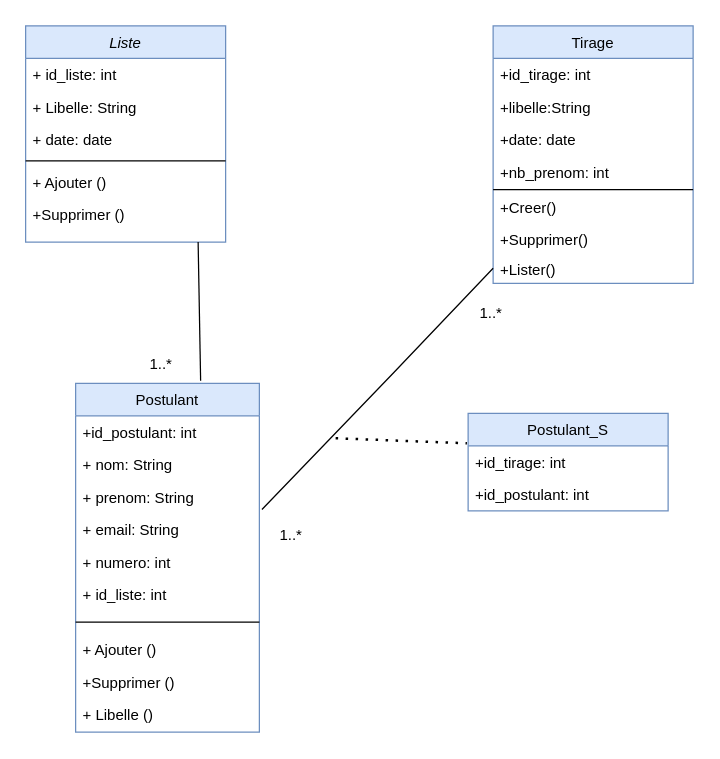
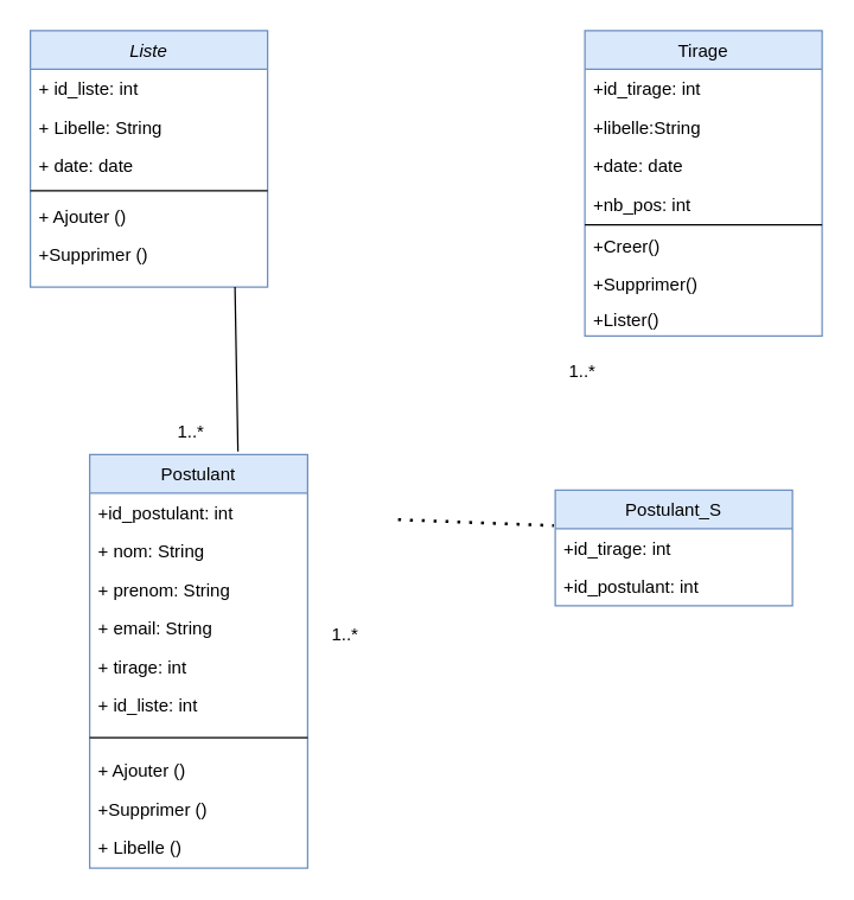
- <mxCell id="24" value="+nb_prenom: int" style="text;align=left;verticalAlign=top;spacingLeft=4;spacingRight=4;overflow=hidden;rotatable=0;points=[[0,0.5],[1,0.5]];portConstraint=eastwest;" vertex="1" parent="20"><mxGeometry y="104" width="160" height="26" as="geometry" /></mxCell>
+ <mxCell id="24" value="+nb_pos: int" style="text;align=left;verticalAlign=top;spacingLeft=4;spacingRight=4;overflow=hidden;rotatable=0;points=[[0,0.5],[1,0.5]];portConstraint=eastwest;" vertex="1" parent="20"><mxGeometry y="104" width="160" height="26" as="geometry" /></mxCell>
- <mxCell id="34" value="" style="endArrow=none;html=1;rounded=0;exitX=1.014;exitY=0.885;exitDx=0;exitDy=0;exitPerimeter=0;entryX=0;entryY=0.5;entryDx=0;entryDy=0;entryPerimeter=0;" edge="1" parent="1" source="12" target="28"><mxGeometry width="50" height="50" relative="1" as="geometry"><mxPoint x="363" y="247" as="sourcePoint" /><mxPoint x="355" y="259" as="targetPoint" /><Array as="points"><mxPoint x="314" y="298" /></Array></mxGeometry></mxCell>
- <mxCell id="14" value="+ numero: int" style="text;align=left;verticalAlign=top;spacingLeft=4;spacingRight=4;overflow=hidden;rotatable=0;points=[[0,0.5],[1,0.5]];portConstraint=eastwest;rounded=0;shadow=0;html=0;" vertex="1" parent="9"><mxGeometry y="130" width="147" height="26" as="geometry" /></mxCell>
+ <mxCell id="14" value="+ tirage: int" style="text;align=left;verticalAlign=top;spacingLeft=4;spacingRight=4;overflow=hidden;rotatable=0;points=[[0,0.5],[1,0.5]];portConstraint=eastwest;rounded=0;shadow=0;html=0;" vertex="1" parent="9"><mxGeometry y="130" width="147" height="26" as="geometry" /></mxCell>
